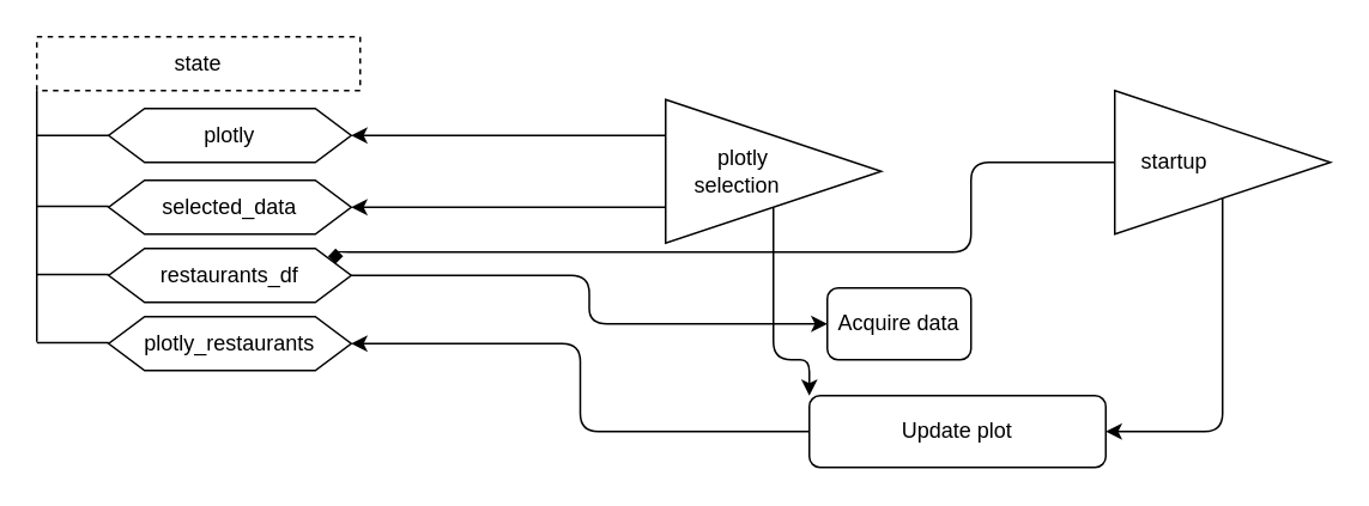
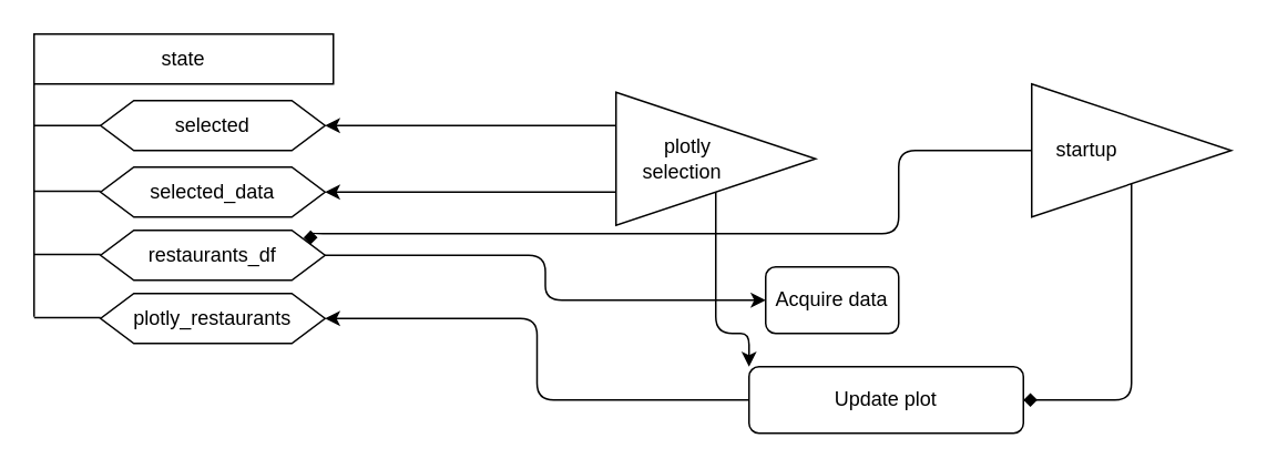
- <mxCell id="5" value="state" style="rounded=0;whiteSpace=wrap;html=1;dashed=1;" parent="1" vertex="1"><mxGeometry x="20" y="20" width="180" height="30" as="geometry" /></mxCell>
+ <mxCell id="5" value="state" style="rounded=0;whiteSpace=wrap;html=1;" parent="1" vertex="1"><mxGeometry x="20" y="20" width="180" height="30" as="geometry" /></mxCell>
- <mxCell id="6" value="plotly" style="shape=hexagon;perimeter=hexagonPerimeter2;whiteSpace=wrap;html=1;fixedSize=1;" parent="1" vertex="1"><mxGeometry x="60" y="60" width="135" height="30" as="geometry" /></mxCell>
+ <mxCell id="6" value="selected" style="shape=hexagon;perimeter=hexagonPerimeter2;whiteSpace=wrap;html=1;fixedSize=1;" parent="1" vertex="1"><mxGeometry x="60" y="60" width="135" height="30" as="geometry" /></mxCell>
- <mxCell id="20" style="edgeStyle=orthogonalEdgeStyle;rounded=1;orthogonalLoop=1;jettySize=auto;html=1;exitX=0.5;exitY=1;exitDx=0;exitDy=0;entryX=1;entryY=0.5;entryDx=0;entryDy=0;" parent="1" source="22" target="3" edge="1"><mxGeometry relative="1" as="geometry"><Array as="points"><mxPoint x="680" y="240" /></Array></mxGeometry></mxCell>
+ <mxCell id="20" style="edgeStyle=orthogonalEdgeStyle;rounded=1;orthogonalLoop=1;jettySize=auto;html=1;exitX=0.5;exitY=1;exitDx=0;exitDy=0;entryX=1;entryY=0.5;entryDx=0;entryDy=0;endArrow=diamond;" parent="1" source="22" target="3" edge="1"><mxGeometry relative="1" as="geometry"><Array as="points"><mxPoint x="680" y="240" /></Array></mxGeometry></mxCell>
